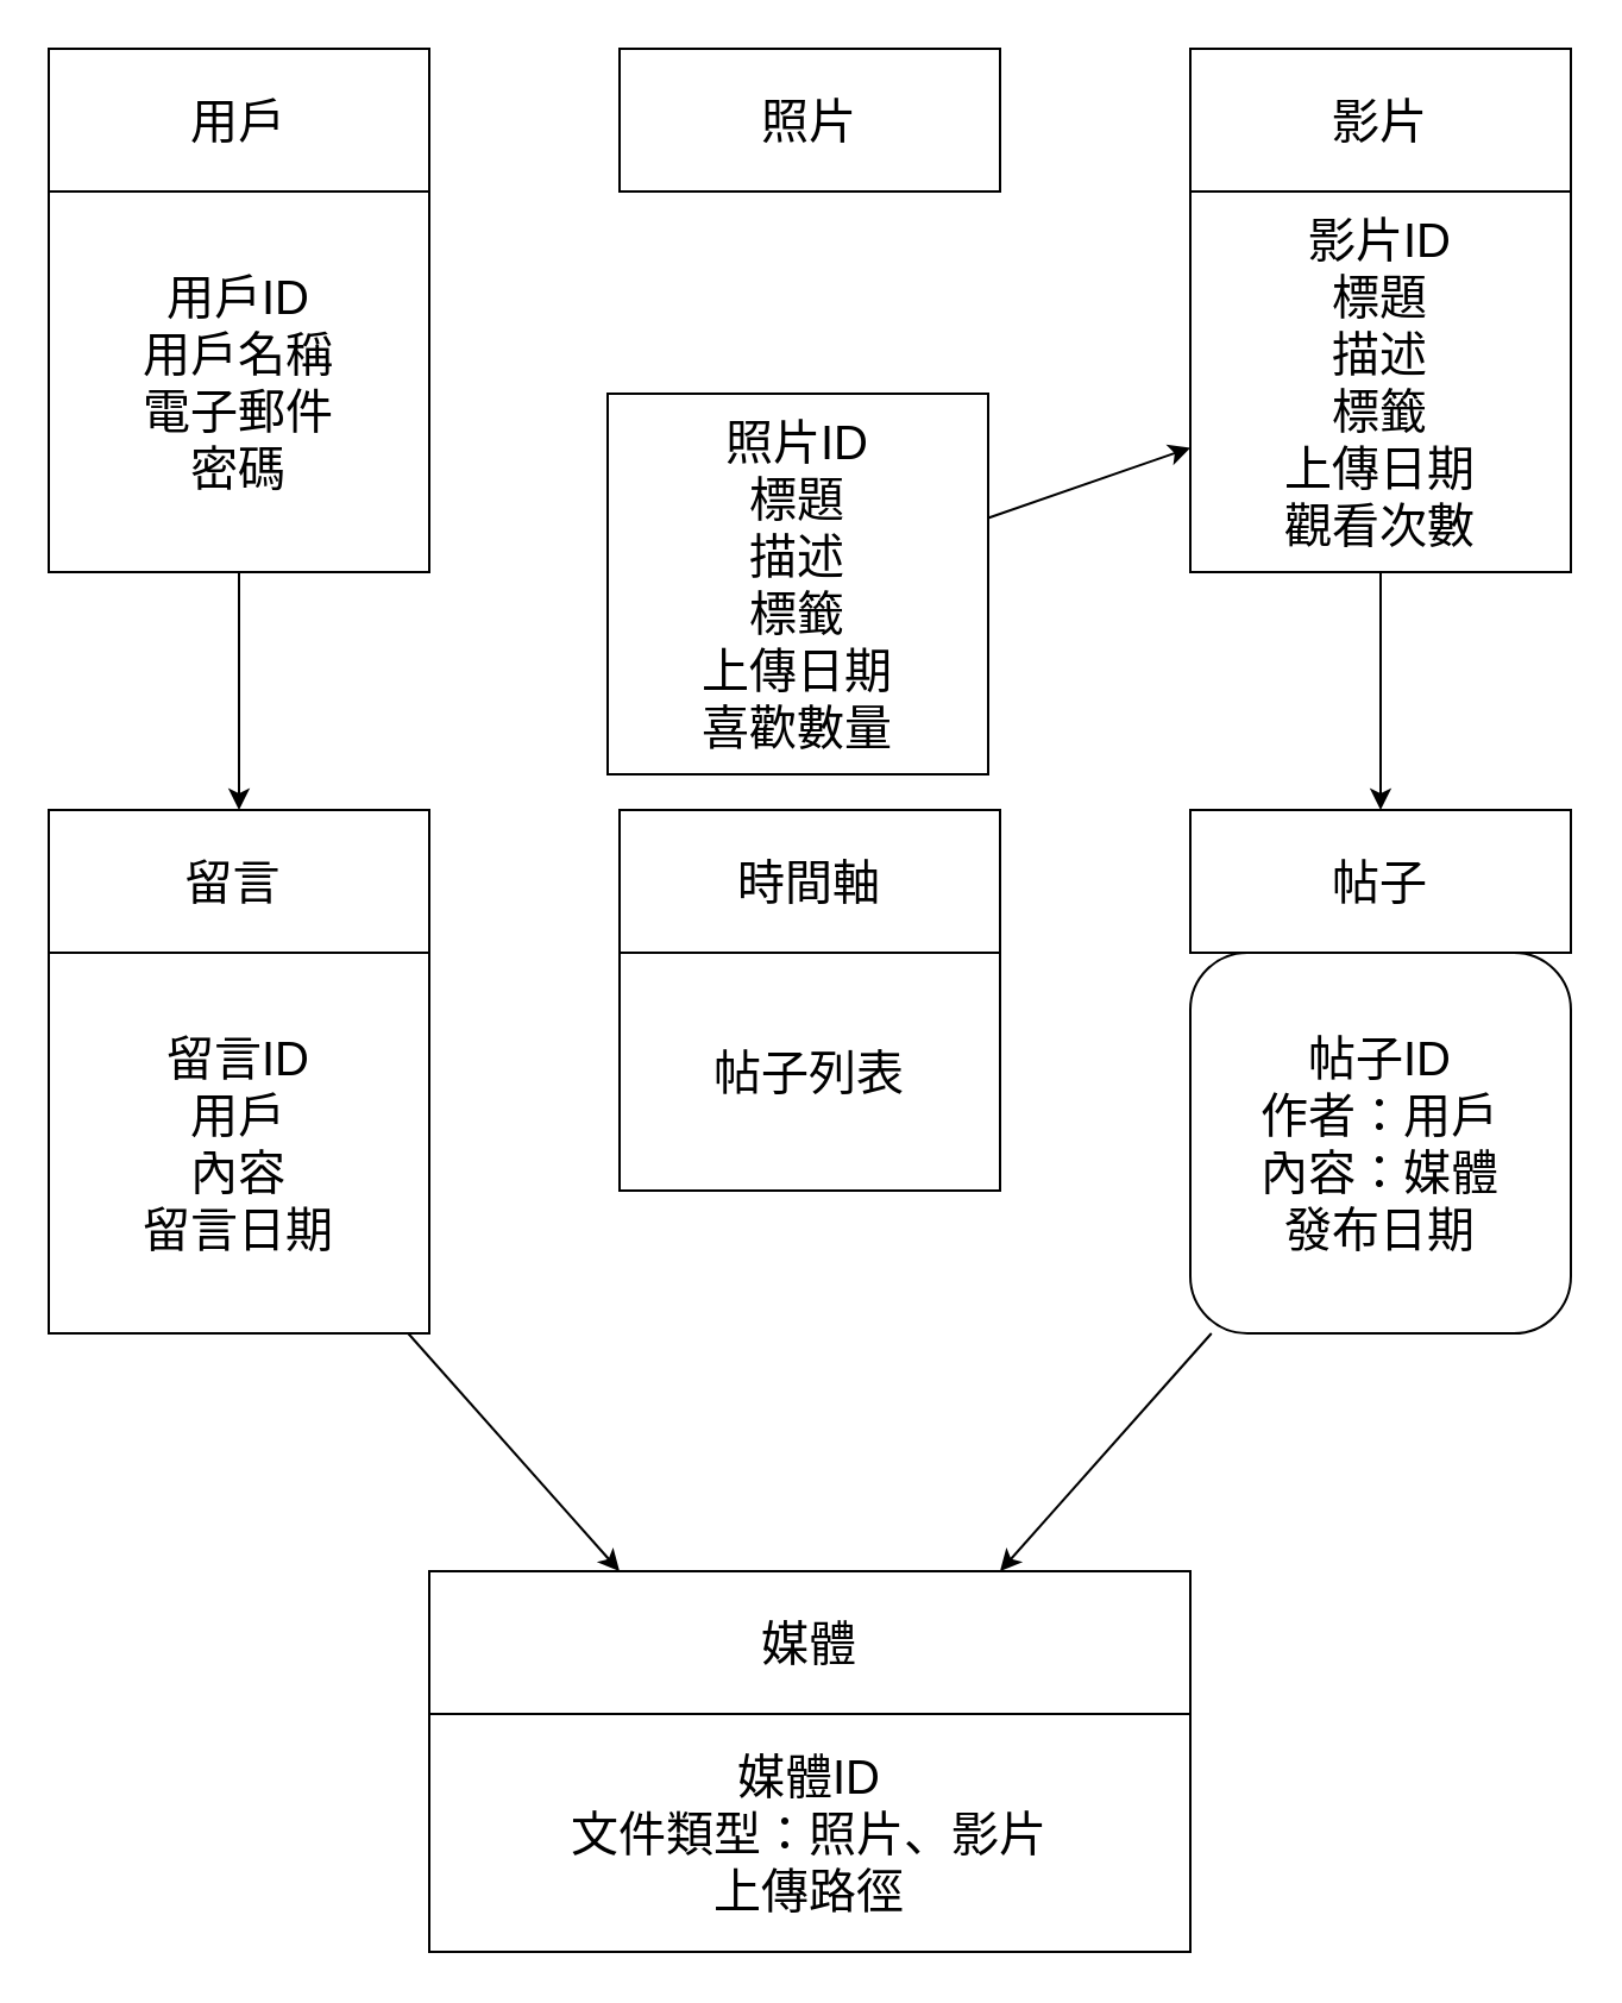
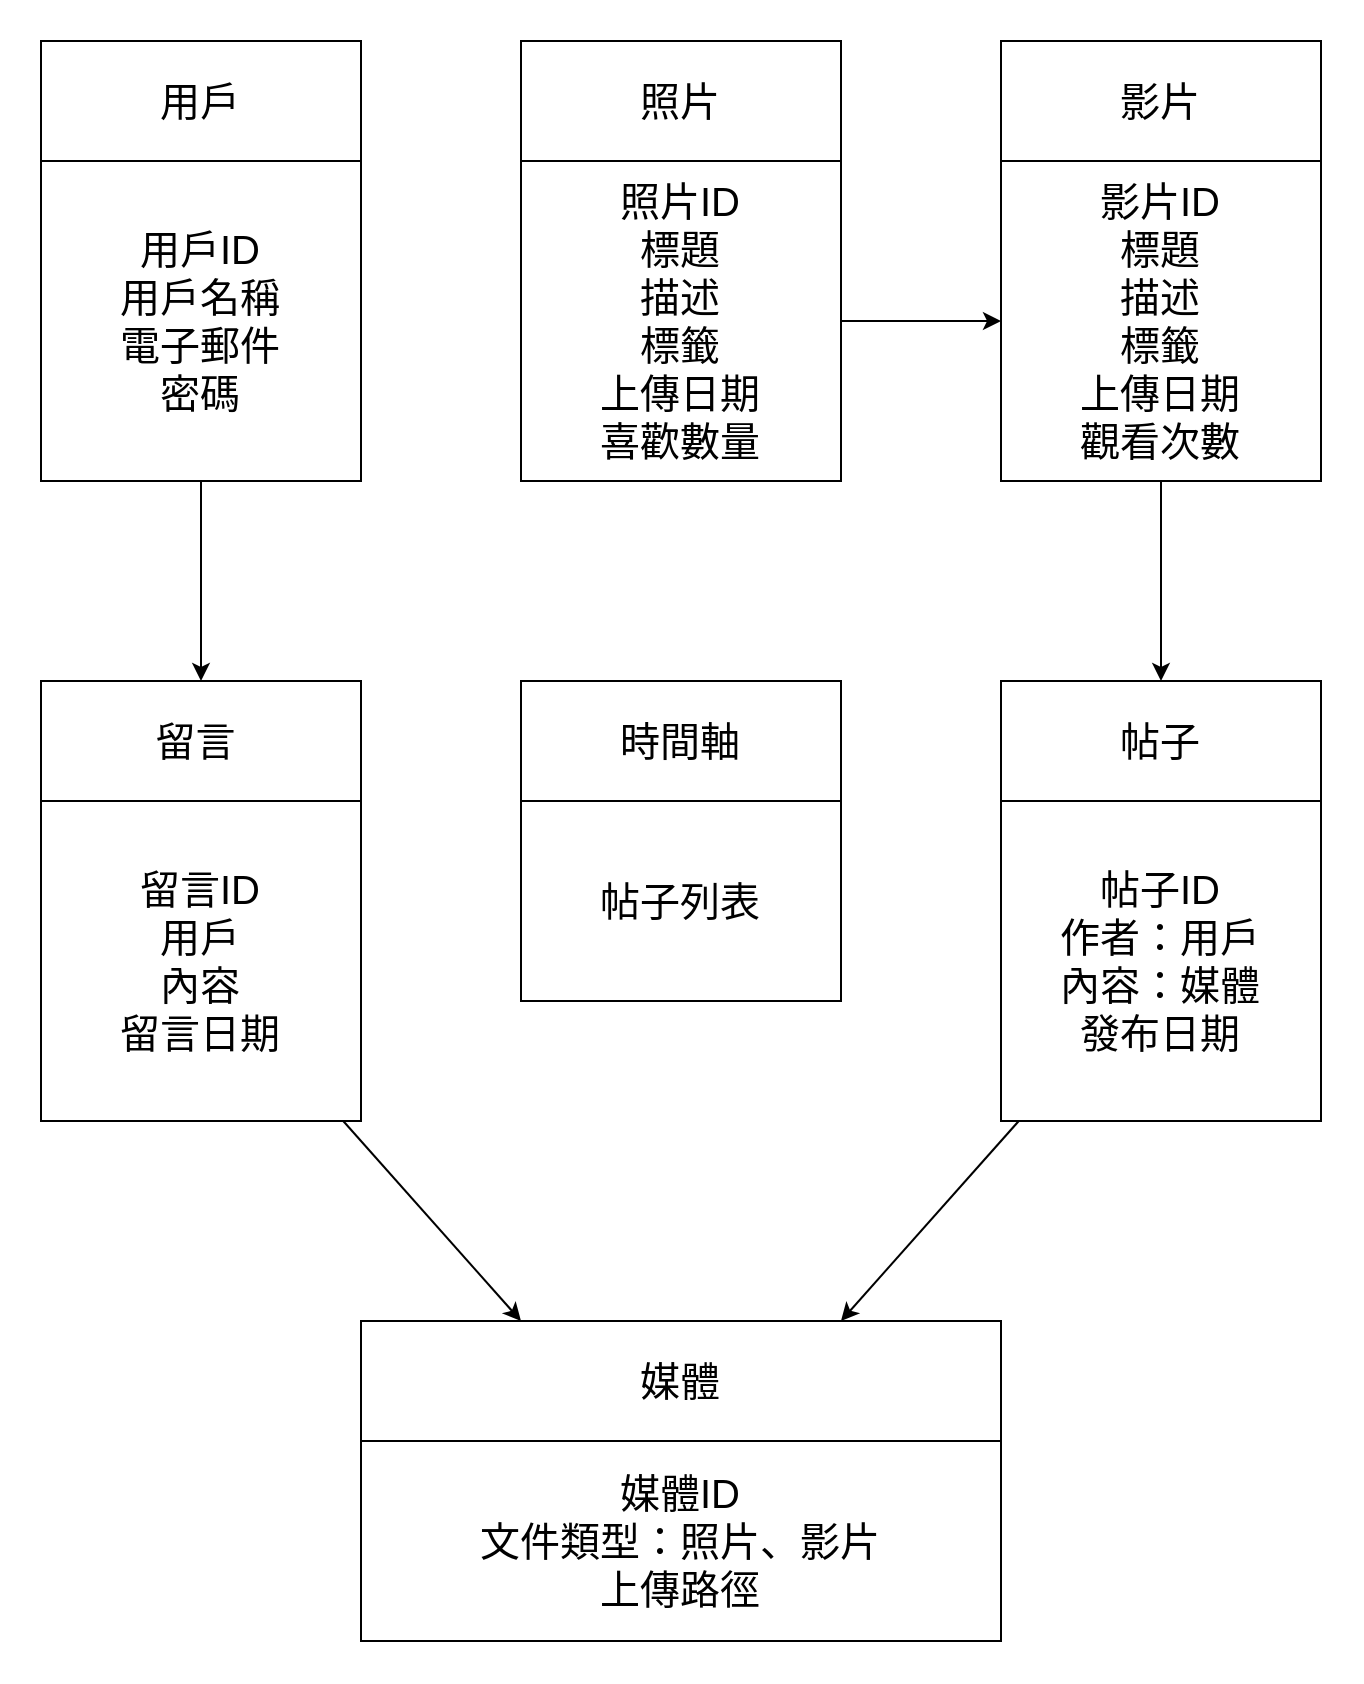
- <mxCell id="10" value="照片ID&lt;br style=&quot;font-size: 20px;&quot;&gt;標題&lt;br style=&quot;font-size: 20px;&quot;&gt;描述&lt;br style=&quot;font-size: 20px;&quot;&gt;標籤&lt;br style=&quot;font-size: 20px;&quot;&gt;上傳日期&lt;br style=&quot;font-size: 20px;&quot;&gt;喜歡數量" style="whiteSpace=wrap;html=1;aspect=fixed;fillColor=none;fontSize=20;fontColor=#000000;strokeColor=#000000;" parent="1" vertex="1"><mxGeometry x="255" y="165" width="160" height="160" as="geometry" /></mxCell>
+ <mxCell id="10" value="照片ID&lt;br style=&quot;font-size: 20px;&quot;&gt;標題&lt;br style=&quot;font-size: 20px;&quot;&gt;描述&lt;br style=&quot;font-size: 20px;&quot;&gt;標籤&lt;br style=&quot;font-size: 20px;&quot;&gt;上傳日期&lt;br style=&quot;font-size: 20px;&quot;&gt;喜歡數量" style="whiteSpace=wrap;html=1;aspect=fixed;fillColor=none;fontSize=20;fontColor=#000000;strokeColor=#000000;" parent="1" vertex="1"><mxGeometry x="260" y="80" width="160" height="160" as="geometry" /></mxCell>
- <mxCell id="16" value="帖子ID&lt;br style=&quot;font-size: 20px;&quot;&gt;作者：用戶&lt;br style=&quot;font-size: 20px;&quot;&gt;內容：媒體&lt;br style=&quot;font-size: 20px;&quot;&gt;發布日期" style="whiteSpace=wrap;html=1;aspect=fixed;fillColor=none;fontSize=20;fontColor=#000000;strokeColor=#000000;rounded=1;" parent="1" vertex="1"><mxGeometry x="500" y="400" width="160" height="160" as="geometry" /></mxCell>
+ <mxCell id="16" value="帖子ID&lt;br style=&quot;font-size: 20px;&quot;&gt;作者：用戶&lt;br style=&quot;font-size: 20px;&quot;&gt;內容：媒體&lt;br style=&quot;font-size: 20px;&quot;&gt;發布日期" style="whiteSpace=wrap;html=1;aspect=fixed;fillColor=none;fontSize=20;fontColor=#000000;strokeColor=#000000;" parent="1" vertex="1"><mxGeometry x="500" y="400" width="160" height="160" as="geometry" /></mxCell>
